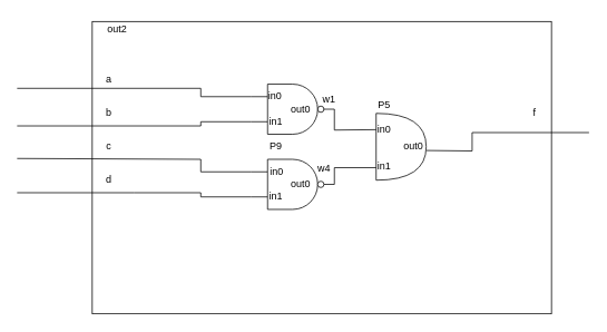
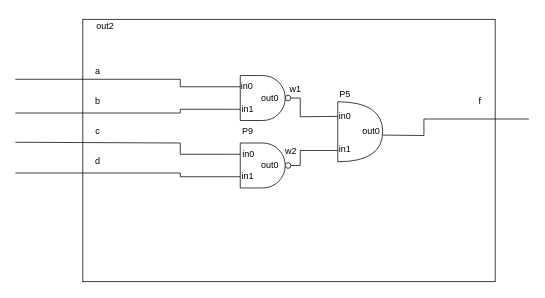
- <mxCell id="31" value="w4" style="text;html=1;strokeColor=none;fillColor=none;align=center;verticalAlign=middle;whiteSpace=wrap;rounded=0;" vertex="1" parent="1"><mxGeometry x="358" y="186" width="60" height="30" as="geometry" /></mxCell>
+ <mxCell id="31" value="w2" style="text;html=1;strokeColor=none;fillColor=none;align=center;verticalAlign=middle;whiteSpace=wrap;rounded=0;" vertex="1" parent="1"><mxGeometry x="358" y="186" width="60" height="30" as="geometry" /></mxCell>
